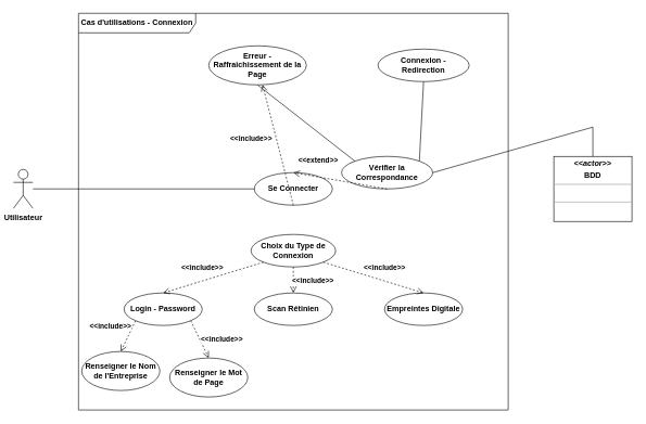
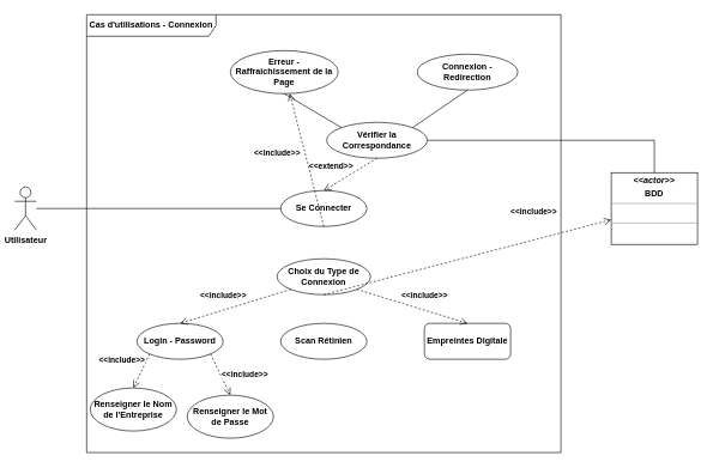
- <mxCell id="11" value="&lt;span&gt;Vérifier la Correspondance&lt;/span&gt;" style="ellipse;whiteSpace=wrap;html=1;fontStyle=1" parent="1" vertex="1"><mxGeometry x="524" y="240" width="140" height="50" as="geometry" /></mxCell>
+ <mxCell id="11" value="&lt;span&gt;Vérifier la Correspondance&lt;/span&gt;" style="ellipse;whiteSpace=wrap;html=1;fontStyle=1" parent="1" vertex="1"><mxGeometry x="454" y="170" width="140" height="50" as="geometry" /></mxCell>
- <mxCell id="20" value="&amp;lt;&amp;lt;include&amp;gt;&amp;gt;" style="html=1;verticalAlign=bottom;endArrow=open;dashed=1;endSize=8;rounded=0;exitX=0.5;exitY=1;exitDx=0;exitDy=0;entryX=0.5;entryY=0;entryDx=0;entryDy=0;fontStyle=1" parent="1" source="7" target="9" edge="1"><mxGeometry x="0.5" y="30" relative="1" as="geometry"><mxPoint x="520" y="370" as="sourcePoint" /><mxPoint x="440" y="370" as="targetPoint" /><mxPoint as="offset" /></mxGeometry></mxCell>
+ <mxCell id="20" value="&amp;lt;&amp;lt;include&amp;gt;&amp;gt;" style="html=1;verticalAlign=bottom;endArrow=open;dashed=1;endSize=8;rounded=0;exitX=0.5;exitY=1;exitDx=0;exitDy=0;fontStyle=1;" parent="1" source="7" target="4" edge="1"><mxGeometry x="0.5" y="30" relative="1" as="geometry"><mxPoint x="520" y="370" as="sourcePoint" /><mxPoint x="440" y="370" as="targetPoint" /><mxPoint as="offset" /></mxGeometry></mxCell>
- <mxCell id="10" value="Empreintes Digitale" style="ellipse;whiteSpace=wrap;html=1;fontStyle=1" parent="1" vertex="1"><mxGeometry x="590" y="450" width="120" height="50" as="geometry" /></mxCell>
+ <mxCell id="10" value="Empreintes Digitale" style="whiteSpace=wrap;html=1;fontStyle=1;rounded=1;" parent="1" vertex="1"><mxGeometry x="590" y="450" width="120" height="50" as="geometry" /></mxCell>
- <mxCell id="23" value="&lt;span&gt;Renseigner le Mot de Page&lt;br&gt;&lt;/span&gt;" style="ellipse;whiteSpace=wrap;html=1;fontStyle=1" parent="1" vertex="1"><mxGeometry x="260" y="550" width="120" height="60" as="geometry" /></mxCell>
+ <mxCell id="23" value="&lt;span&gt;Renseigner le Mot de Passe&lt;br&gt;&lt;/span&gt;" style="ellipse;whiteSpace=wrap;html=1;fontStyle=1" parent="1" vertex="1"><mxGeometry x="260" y="550" width="120" height="60" as="geometry" /></mxCell>
